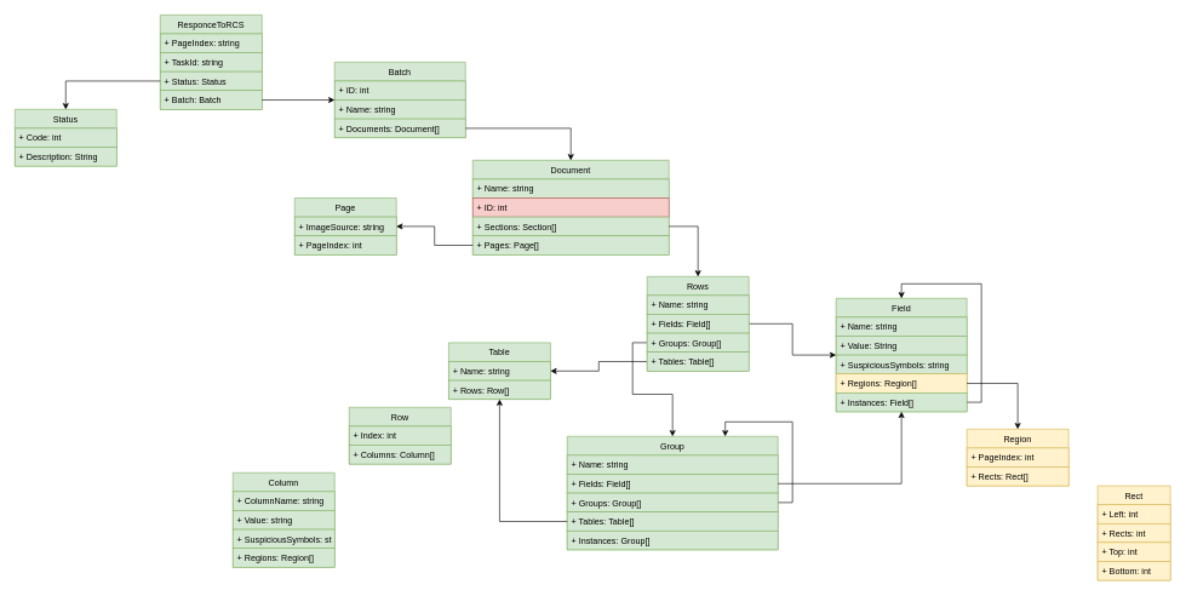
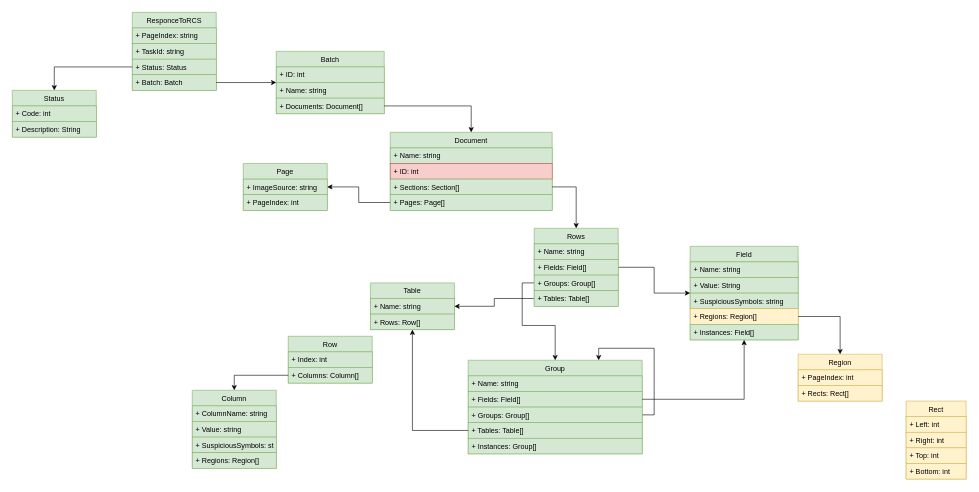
- <mxCell id="17" style="edgeStyle=orthogonalEdgeStyle;rounded=0;orthogonalLoop=1;jettySize=auto;html=1;entryX=0.5;entryY=0;entryDx=0;entryDy=0;exitX=1;exitY=0.5;exitDx=0;exitDy=0;" edge="1" parent="12" source="18" target="12"><mxGeometry relative="1" as="geometry" /></mxCell>
+ <mxCell id="71" style="edgeStyle=orthogonalEdgeStyle;rounded=0;orthogonalLoop=1;jettySize=auto;html=1;entryX=0.5;entryY=0;entryDx=0;entryDy=0;" edge="1" parent="1" source="70" target="52"><mxGeometry relative="1" as="geometry" /></mxCell>
- <mxCell id="37" value="+ Rects: int" style="text;strokeColor=#d6b656;fillColor=#fff2cc;align=left;verticalAlign=top;spacingLeft=4;spacingRight=4;overflow=hidden;rotatable=0;points=[[0,0.5],[1,0.5]];portConstraint=eastwest;" parent="35" vertex="1"><mxGeometry y="52" width="100" height="26" as="geometry" /></mxCell>
+ <mxCell id="37" value="+ Right: int" style="text;strokeColor=#d6b656;fillColor=#fff2cc;align=left;verticalAlign=top;spacingLeft=4;spacingRight=4;overflow=hidden;rotatable=0;points=[[0,0.5],[1,0.5]];portConstraint=eastwest;" parent="35" vertex="1"><mxGeometry y="52" width="100" height="26" as="geometry" /></mxCell>
